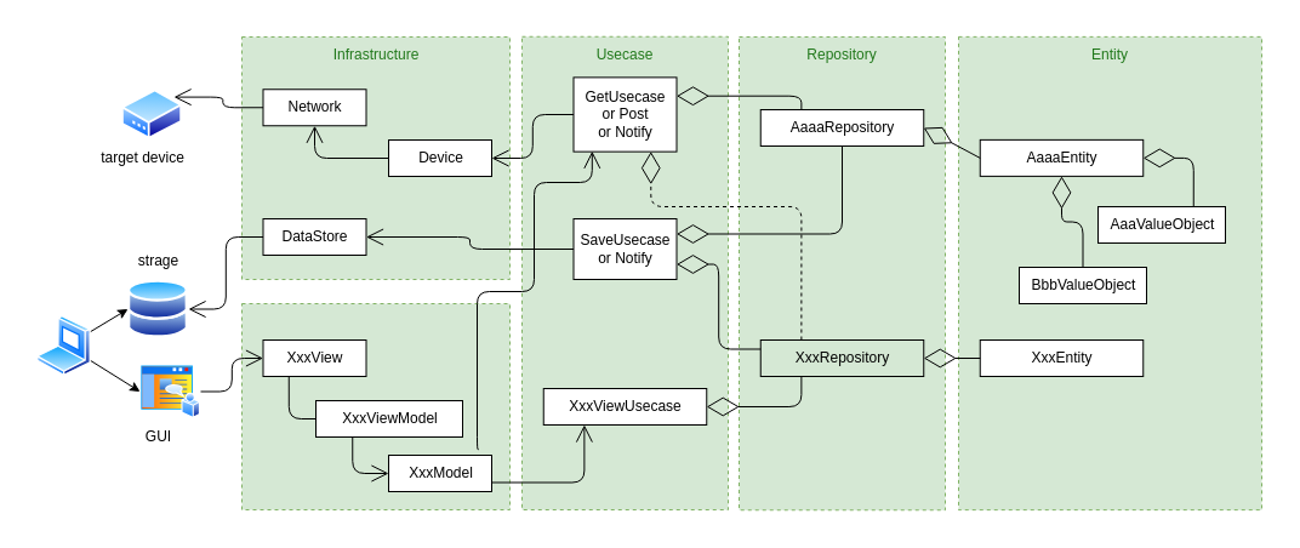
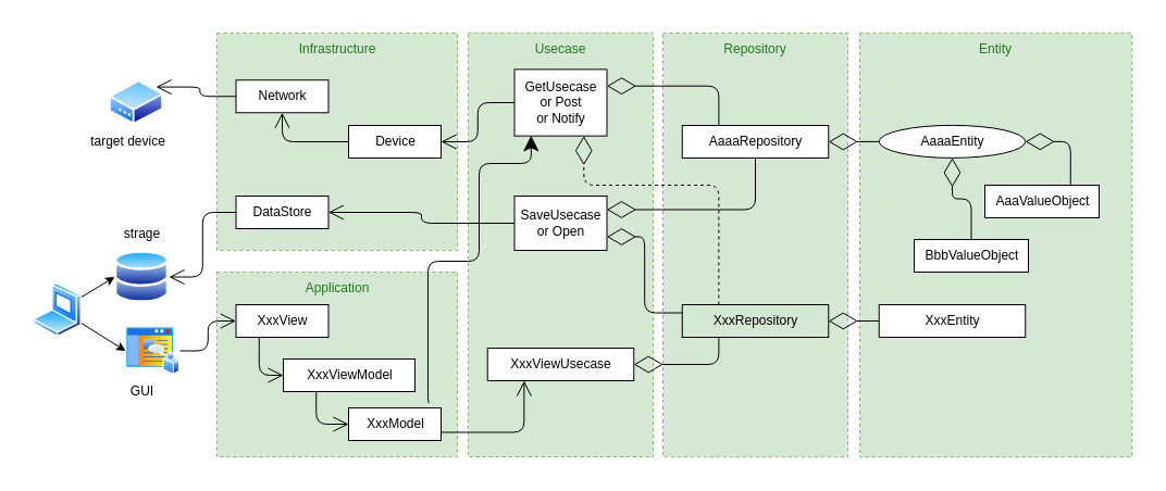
- <mxCell id="30" value="AaaaRepository" style="html=1;" parent="1" vertex="1"><mxGeometry x="626.75" y="90" width="134.5" height="30" as="geometry" /></mxCell>
+ <mxCell id="30" value="AaaaRepository" style="html=1;" parent="1" vertex="1"><mxGeometry x="626.75" y="115" width="134.5" height="30" as="geometry" /></mxCell>
- <mxCell id="34" value="AaaaEntity" style="html=1;" parent="1" vertex="1"><mxGeometry x="807.75" y="114.88" width="134.5" height="30" as="geometry" /></mxCell>
+ <mxCell id="34" value="AaaaEntity" style="ellipse;html=1;" parent="1" vertex="1"><mxGeometry x="807.75" y="114.88" width="134.5" height="30" as="geometry" /></mxCell>
- <mxCell id="54" value="" style="endArrow=open;endFill=1;endSize=12;html=1;fontColor=#21781B;edgeStyle=orthogonalEdgeStyle;entryX=0.18;entryY=0.994;entryDx=0;entryDy=0;exitX=0.873;exitY=-0.159;exitDx=0;exitDy=0;exitPerimeter=0;entryPerimeter=0;" parent="1" source="18" target="25" edge="1"><mxGeometry width="160" relative="1" as="geometry"><mxPoint x="415" y="392.5" as="sourcePoint" /><mxPoint x="503.75" y="240" as="targetPoint" /><Array as="points"><mxPoint x="393" y="370" /><mxPoint x="393" y="240" /><mxPoint x="440" y="240" /><mxPoint x="440" y="150" /><mxPoint x="488" y="150" /></Array></mxGeometry></mxCell>
+ <mxCell id="54" value="" style="endArrow=classic;endFill=1;endSize=12;html=1;fontColor=#21781B;edgeStyle=orthogonalEdgeStyle;entryX=0.18;entryY=0.994;entryDx=0;entryDy=0;exitX=0.873;exitY=-0.159;exitDx=0;exitDy=0;exitPerimeter=0;entryPerimeter=0;" parent="1" source="18" target="25" edge="1"><mxGeometry width="160" relative="1" as="geometry"><mxPoint x="415" y="392.5" as="sourcePoint" /><mxPoint x="503.75" y="240" as="targetPoint" /><Array as="points"><mxPoint x="393" y="370" /><mxPoint x="393" y="240" /><mxPoint x="440" y="240" /><mxPoint x="440" y="150" /><mxPoint x="488" y="150" /></Array></mxGeometry></mxCell>
- <mxCell id="26" value="SaveUsecase&lt;br&gt;or Notify" style="html=1;" parent="1" vertex="1"><mxGeometry x="472.5" y="180" width="85" height="50" as="geometry" /></mxCell>
+ <mxCell id="26" value="SaveUsecase&lt;br&gt;or Open" style="html=1;" parent="1" vertex="1"><mxGeometry x="472.5" y="180" width="85" height="50" as="geometry" /></mxCell>
+ <mxCell id="15" value="Application" style="text;html=1;strokeColor=none;fillColor=none;align=center;verticalAlign=middle;whiteSpace=wrap;rounded=0;dashed=1;container=0;fontColor=#21781B;labelBackgroundColor=none;" parent="1" vertex="1"><mxGeometry x="279.5" y="250" width="60" height="30" as="geometry" /></mxCell>
- <mxCell id="47" value="" style="endArrow=none;endFill=1;endSize=12;html=1;fontColor=#21781B;exitX=0.25;exitY=1;exitDx=0;exitDy=0;edgeStyle=orthogonalEdgeStyle;entryX=0;entryY=0.5;entryDx=0;entryDy=0;" parent="1" source="16" target="17" edge="1"><mxGeometry width="160" relative="1" as="geometry"><mxPoint x="280.25" y="370" as="sourcePoint" /><mxPoint x="300" y="400" as="targetPoint" /></mxGeometry></mxCell>
+ <mxCell id="47" value="" style="endArrow=open;endFill=1;endSize=12;html=1;fontColor=#21781B;exitX=0.25;exitY=1;exitDx=0;exitDy=0;edgeStyle=orthogonalEdgeStyle;entryX=0;entryY=0.5;entryDx=0;entryDy=0;" parent="1" source="16" target="17" edge="1"><mxGeometry width="160" relative="1" as="geometry"><mxPoint x="280.25" y="370" as="sourcePoint" /><mxPoint x="300" y="400" as="targetPoint" /></mxGeometry></mxCell>
